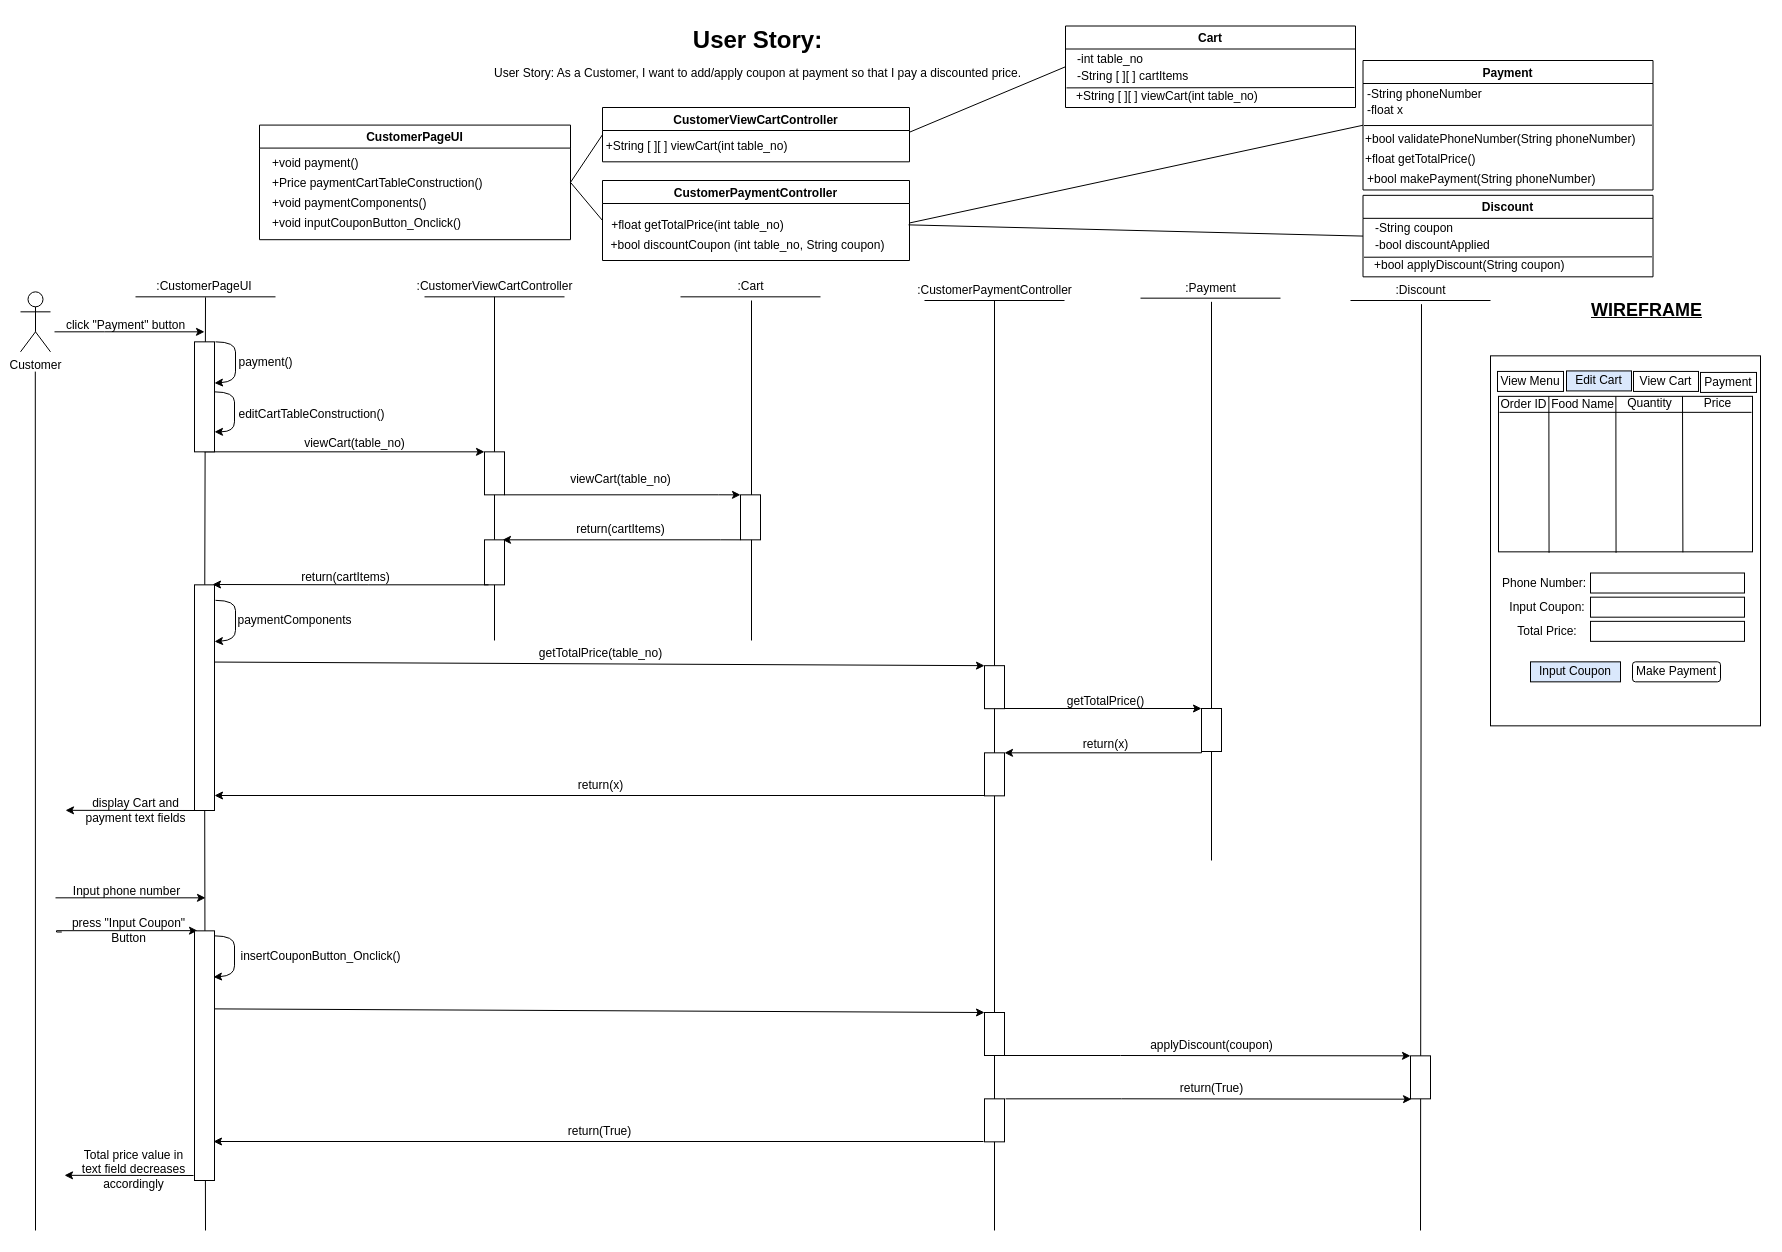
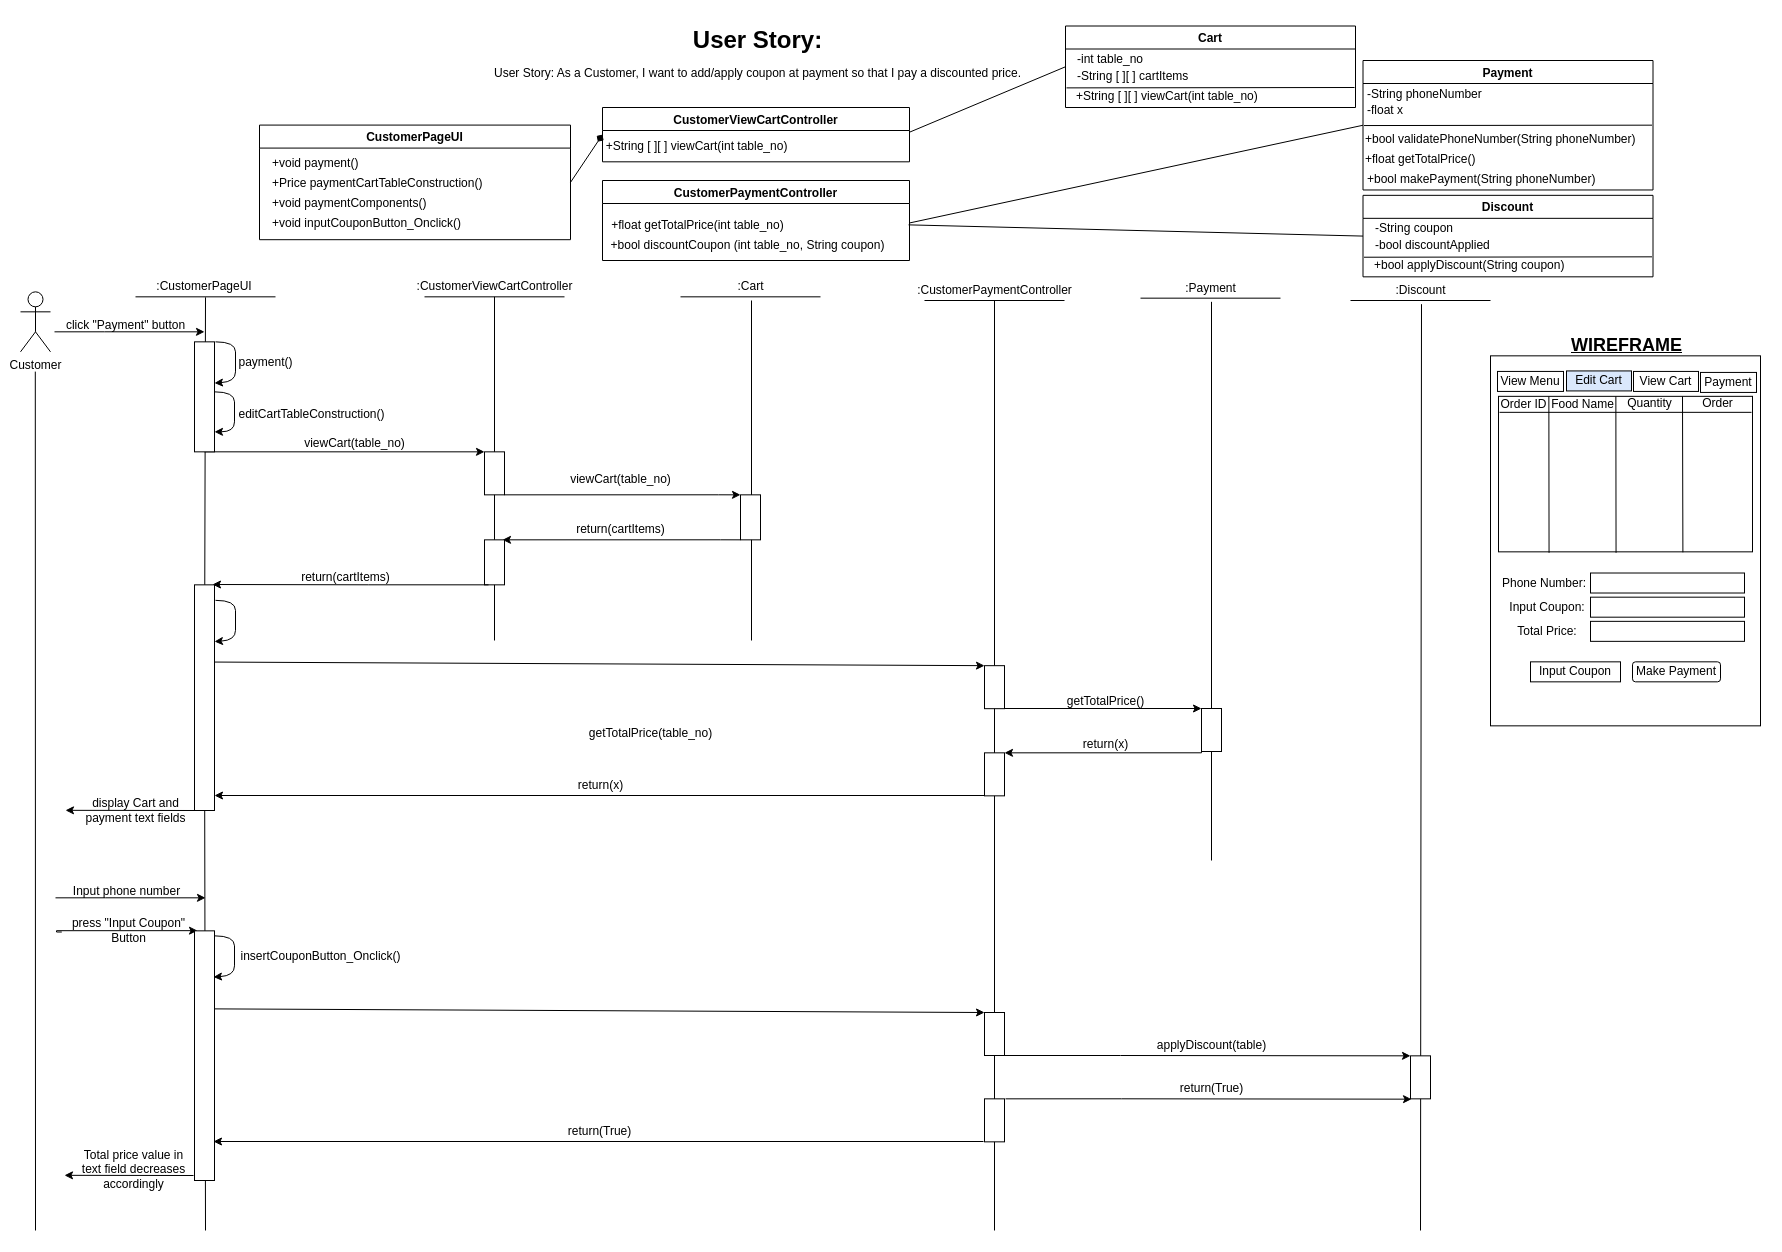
- <mxCell id="17" value="" style="endArrow=none;html=1;rounded=0;exitX=1;exitY=0.5;exitDx=0;exitDy=0;entryX=0;entryY=0.5;entryDx=0;entryDy=0;" parent="1" source="5" target="10" edge="1"><mxGeometry width="50" height="50" relative="1" as="geometry"><mxPoint x="793" y="438.33" as="sourcePoint" /><mxPoint x="843" y="388.33" as="targetPoint" /></mxGeometry></mxCell>
+ <mxCell id="17" value="" style="endArrow=diamond;html=1;rounded=0;exitX=1;exitY=0.5;exitDx=0;exitDy=0;entryX=0;entryY=0.5;entryDx=0;entryDy=0;" parent="1" source="5" target="10" edge="1"><mxGeometry width="50" height="50" relative="1" as="geometry"><mxPoint x="793" y="438.33" as="sourcePoint" /><mxPoint x="843" y="388.33" as="targetPoint" /></mxGeometry></mxCell>
- <mxCell id="72" value="" style="endArrow=none;html=1;rounded=0;entryX=0;entryY=0.5;entryDx=0;entryDy=0;exitX=1;exitY=0.5;exitDx=0;exitDy=0;" parent="1" source="5" target="69" edge="1"><mxGeometry width="50" height="50" relative="1" as="geometry"><mxPoint x="576" y="207.21" as="sourcePoint" /><mxPoint x="612" y="142" as="targetPoint" /></mxGeometry></mxCell>
- <mxCell id="37" value="&lt;b&gt;&lt;u&gt;&lt;font style=&quot;font-size: 18px&quot;&gt;WIREFRAME&lt;/font&gt;&lt;/u&gt;&lt;/b&gt;" style="text;html=1;align=center;verticalAlign=middle;resizable=0;points=[];autosize=1;strokeColor=none;fillColor=none;" parent="1" vertex="1"><mxGeometry x="1581" y="300.34" width="130" height="20" as="geometry" /></mxCell>
+ <mxCell id="37" value="&lt;b&gt;&lt;u&gt;&lt;font style=&quot;font-size: 18px&quot;&gt;WIREFRAME&lt;/font&gt;&lt;/u&gt;&lt;/b&gt;" style="text;html=1;align=center;verticalAlign=middle;resizable=0;points=[];autosize=1;strokeColor=none;fillColor=none;" parent="1" vertex="1"><mxGeometry x="1561" y="335.34" width="130" height="20" as="geometry" /></mxCell>
- <mxCell id="48" value="Price" style="text;html=1;align=center;verticalAlign=middle;resizable=0;points=[];autosize=1;strokeColor=none;fillColor=none;" parent="1" vertex="1"><mxGeometry x="1697" y="392.84" width="40" height="20" as="geometry" /></mxCell>
+ <mxCell id="48" value="Order" style="text;html=1;align=center;verticalAlign=middle;resizable=0;points=[];autosize=1;strokeColor=none;fillColor=none;" parent="1" vertex="1"><mxGeometry x="1697" y="392.84" width="40" height="20" as="geometry" /></mxCell>
- <mxCell id="68" value="&lt;span style=&quot;font-size: 12px&quot;&gt;paymentComponents&lt;/span&gt;" style="text;html=1;align=center;verticalAlign=middle;resizable=0;points=[];autosize=1;strokeColor=none;fillColor=none;fontSize=16;" parent="1" vertex="1"><mxGeometry x="229" y="603.34" width="130" height="30" as="geometry" /></mxCell>
- <mxCell id="92" value="&lt;div style=&quot;text-align: left&quot;&gt;&lt;span&gt;getTotalPrice(table_no)&lt;/span&gt;&lt;/div&gt;" style="text;html=1;align=center;verticalAlign=middle;resizable=0;points=[];autosize=1;strokeColor=none;fillColor=none;" parent="1" vertex="1"><mxGeometry x="530" y="643.34" width="140" height="20" as="geometry" /></mxCell>
+ <mxCell id="92" value="&lt;div style=&quot;text-align: left&quot;&gt;&lt;span&gt;getTotalPrice(table_no)&lt;/span&gt;&lt;/div&gt;" style="text;html=1;align=center;verticalAlign=middle;resizable=0;points=[];autosize=1;strokeColor=none;fillColor=none;" parent="1" vertex="1"><mxGeometry x="580" y="723.34" width="140" height="20" as="geometry" /></mxCell>
- <mxCell id="36" value="Input Coupon" style="rounded=0;whiteSpace=wrap;html=1;fillColor=#dae8fc;" parent="1" vertex="1"><mxGeometry x="1530" y="661.34" width="90" height="20" as="geometry" /></mxCell>
+ <mxCell id="36" value="Input Coupon" style="rounded=0;whiteSpace=wrap;html=1;" parent="1" vertex="1"><mxGeometry x="1530" y="661.34" width="90" height="20" as="geometry" /></mxCell>
- <mxCell id="130" value="&lt;div style=&quot;text-align: left&quot;&gt;&lt;span&gt;applyDiscount(coupon)&lt;/span&gt;&lt;/div&gt;" style="text;html=1;align=center;verticalAlign=middle;resizable=0;points=[];autosize=1;strokeColor=none;fillColor=none;" parent="1" vertex="1"><mxGeometry x="1141" y="1035.34" width="140" height="20" as="geometry" /></mxCell>
+ <mxCell id="130" value="&lt;div style=&quot;text-align: left&quot;&gt;&lt;span&gt;applyDiscount(table)&lt;/span&gt;&lt;/div&gt;" style="text;html=1;align=center;verticalAlign=middle;resizable=0;points=[];autosize=1;strokeColor=none;fillColor=none;" parent="1" vertex="1"><mxGeometry x="1141" y="1035.34" width="140" height="20" as="geometry" /></mxCell>
